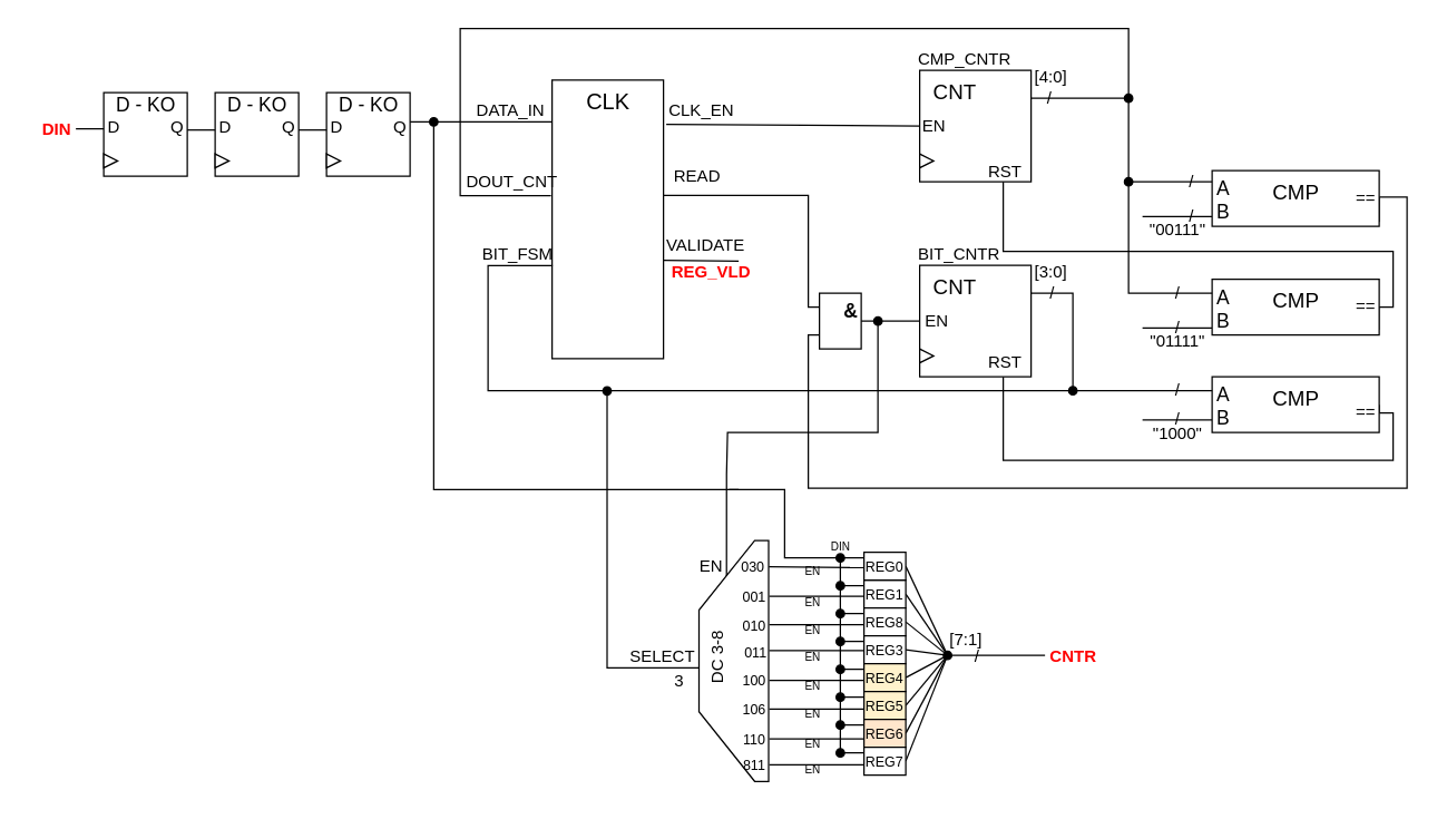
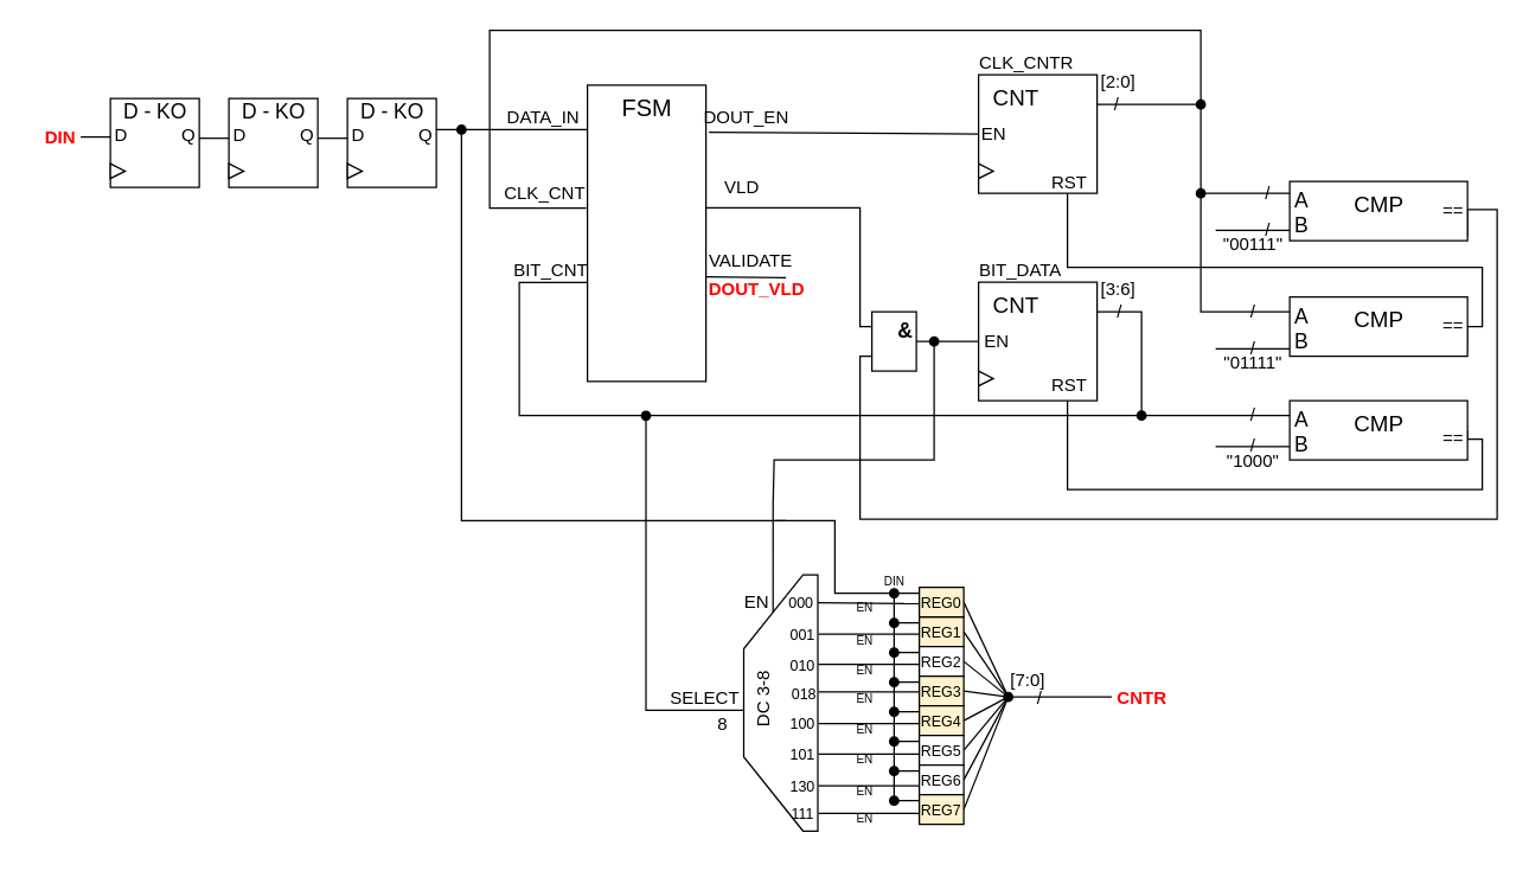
- <mxCell id="109" value="CMP_CNTR" style="text;html=1;align=center;verticalAlign=middle;resizable=0;points=[];autosize=1;strokeColor=none;fillColor=none;" parent="106" vertex="1"><mxGeometry x="-3" width="90" height="30" as="geometry" /></mxCell>
+ <mxCell id="109" value="CLK_CNTR" style="text;html=1;align=center;verticalAlign=middle;resizable=0;points=[];autosize=1;strokeColor=none;fillColor=none;" parent="106" vertex="1"><mxGeometry x="-3" width="90" height="30" as="geometry" /></mxCell>
- <mxCell id="33" value="[4:0]" style="text;html=1;align=center;verticalAlign=middle;resizable=0;points=[];autosize=1;strokeColor=none;fillColor=none;" parent="1" vertex="1"><mxGeometry x="729" y="40" width="50" height="30" as="geometry" /></mxCell>
+ <mxCell id="33" value="[2:0]" style="text;html=1;align=center;verticalAlign=middle;resizable=0;points=[];autosize=1;strokeColor=none;fillColor=none;" parent="1" vertex="1"><mxGeometry x="729" y="40" width="50" height="30" as="geometry" /></mxCell>
- <mxCell id="4" value="CLK" style="text;html=1;align=center;verticalAlign=middle;resizable=0;points=[];autosize=1;strokeColor=none;fillColor=none;fontSize=16;" parent="1" vertex="1"><mxGeometry x="406" y="57" width="60" height="30" as="geometry" /></mxCell>
+ <mxCell id="4" value="FSM" style="text;html=1;align=center;verticalAlign=middle;resizable=0;points=[];autosize=1;strokeColor=none;fillColor=none;fontSize=16;" parent="1" vertex="1"><mxGeometry x="406" y="57" width="60" height="30" as="geometry" /></mxCell>
- <mxCell id="13" value="CLK_EN" style="text;html=1;align=center;verticalAlign=middle;resizable=0;points=[];autosize=1;strokeColor=none;fillColor=none;" parent="1" vertex="1"><mxGeometry x="468" y="64" width="70" height="30" as="geometry" /></mxCell>
+ <mxCell id="13" value="DOUT_EN" style="text;html=1;align=center;verticalAlign=middle;resizable=0;points=[];autosize=1;strokeColor=none;fillColor=none;" parent="1" vertex="1"><mxGeometry x="468" y="64" width="70" height="30" as="geometry" /></mxCell>
- <mxCell id="14" value="READ" style="text;html=1;align=center;verticalAlign=middle;resizable=0;points=[];autosize=1;strokeColor=none;fillColor=none;" parent="1" vertex="1"><mxGeometry x="470" y="111" width="60" height="30" as="geometry" /></mxCell>
+ <mxCell id="14" value="VLD" style="text;html=1;align=center;verticalAlign=middle;resizable=0;points=[];autosize=1;strokeColor=none;fillColor=none;" parent="1" vertex="1"><mxGeometry x="470" y="111" width="60" height="30" as="geometry" /></mxCell>
- <mxCell id="8" value="DOUT_CNT" style="text;html=1;align=center;verticalAlign=middle;resizable=0;points=[];autosize=1;strokeColor=none;fillColor=none;" parent="1" vertex="1"><mxGeometry x="327" y="115" width="80" height="30" as="geometry" /></mxCell>
+ <mxCell id="8" value="CLK_CNT" style="text;html=1;align=center;verticalAlign=middle;resizable=0;points=[];autosize=1;strokeColor=none;fillColor=none;" parent="1" vertex="1"><mxGeometry x="327" y="115" width="80" height="30" as="geometry" /></mxCell>
- <mxCell id="9" value="BIT_FSM" style="text;html=1;align=center;verticalAlign=middle;resizable=0;points=[];autosize=1;strokeColor=none;fillColor=none;" parent="1" vertex="1"><mxGeometry x="336" y="167" width="70" height="30" as="geometry" /></mxCell>
+ <mxCell id="9" value="BIT_CNT" style="text;html=1;align=center;verticalAlign=middle;resizable=0;points=[];autosize=1;strokeColor=none;fillColor=none;" parent="1" vertex="1"><mxGeometry x="336" y="167" width="70" height="30" as="geometry" /></mxCell>
- <mxCell id="25" value="BIT_CNTR" style="text;html=1;align=center;verticalAlign=middle;resizable=0;points=[];autosize=1;strokeColor=none;fillColor=none;" parent="1" vertex="1"><mxGeometry x="648" y="167" width="80" height="30" as="geometry" /></mxCell>
+ <mxCell id="25" value="BIT_DATA" style="text;html=1;align=center;verticalAlign=middle;resizable=0;points=[];autosize=1;strokeColor=none;fillColor=none;" parent="1" vertex="1"><mxGeometry x="648" y="167" width="80" height="30" as="geometry" /></mxCell>
- <mxCell id="27" value="REG_VLD" style="text;html=1;align=center;verticalAlign=middle;resizable=0;points=[];autosize=1;strokeColor=none;fillColor=none;fontStyle=1;fontColor=#FF0000;" parent="1" vertex="1"><mxGeometry x="465" y="180" width="90" height="30" as="geometry" /></mxCell>
+ <mxCell id="27" value="DOUT_VLD" style="text;html=1;align=center;verticalAlign=middle;resizable=0;points=[];autosize=1;strokeColor=none;fillColor=none;fontStyle=1;fontColor=#FF0000;" parent="1" vertex="1"><mxGeometry x="465" y="180" width="90" height="30" as="geometry" /></mxCell>
- <mxCell id="34" value="[3:0]" style="text;html=1;align=center;verticalAlign=middle;resizable=0;points=[];autosize=1;strokeColor=none;fillColor=none;" parent="1" vertex="1"><mxGeometry x="729" y="180" width="50" height="30" as="geometry" /></mxCell>
+ <mxCell id="34" value="[3:6]" style="text;html=1;align=center;verticalAlign=middle;resizable=0;points=[];autosize=1;strokeColor=none;fillColor=none;" parent="1" vertex="1"><mxGeometry x="729" y="180" width="50" height="30" as="geometry" /></mxCell>
- <mxCell id="36" value="&lt;span style=&quot;font-size: 10px;&quot;&gt;030&lt;/span&gt;" style="text;align=center;verticalAlign=middle;resizable=0;points=[];autosize=1;strokeColor=none;fillColor=none;horizontal=1;html=1;spacingBottom=0;fontSize=10;" parent="1" vertex="1"><mxGeometry x="520" y="396" width="40" height="20" as="geometry" /></mxCell>
+ <mxCell id="36" value="&lt;span style=&quot;font-size: 10px;&quot;&gt;000&lt;/span&gt;" style="text;align=center;verticalAlign=middle;resizable=0;points=[];autosize=1;strokeColor=none;fillColor=none;horizontal=1;html=1;spacingBottom=0;fontSize=10;" parent="1" vertex="1"><mxGeometry x="520" y="396" width="40" height="20" as="geometry" /></mxCell>
- <mxCell id="70" value="&lt;font style=&quot;font-size: 10px;&quot;&gt;REG0&lt;/font&gt;" style="whiteSpace=wrap;html=1;" parent="1" vertex="1"><mxGeometry x="620" y="396" width="30" height="20" as="geometry" /></mxCell>
+ <mxCell id="70" value="&lt;font style=&quot;font-size: 10px;&quot;&gt;REG0&lt;/font&gt;" style="whiteSpace=wrap;html=1;fillColor=#fff2cc;" parent="1" vertex="1"><mxGeometry x="620" y="396" width="30" height="20" as="geometry" /></mxCell>
- <mxCell id="40" value="&lt;font style=&quot;font-size: 10px;&quot;&gt;REG1&lt;/font&gt;" style="whiteSpace=wrap;html=1;" parent="1" vertex="1"><mxGeometry x="620" y="416" width="30" height="20" as="geometry" /></mxCell>
+ <mxCell id="40" value="&lt;font style=&quot;font-size: 10px;&quot;&gt;REG1&lt;/font&gt;" style="whiteSpace=wrap;html=1;fillColor=#fff2cc;" parent="1" vertex="1"><mxGeometry x="620" y="416" width="30" height="20" as="geometry" /></mxCell>
- <mxCell id="46" value="&lt;font style=&quot;font-size: 10px;&quot;&gt;REG8&lt;/font&gt;" style="whiteSpace=wrap;html=1;" parent="1" vertex="1"><mxGeometry x="620" y="436" width="30" height="20" as="geometry" /></mxCell>
+ <mxCell id="46" value="&lt;font style=&quot;font-size: 10px;&quot;&gt;REG2&lt;/font&gt;" style="whiteSpace=wrap;html=1;" parent="1" vertex="1"><mxGeometry x="620" y="436" width="30" height="20" as="geometry" /></mxCell>
- <mxCell id="94" value="[7:1]" style="text;html=1;align=center;verticalAlign=middle;resizable=0;points=[];autosize=1;strokeColor=none;fillColor=none;" parent="1" vertex="1"><mxGeometry x="668" y="444" width="50" height="30" as="geometry" /></mxCell>
+ <mxCell id="94" value="[7:0]" style="text;html=1;align=center;verticalAlign=middle;resizable=0;points=[];autosize=1;strokeColor=none;fillColor=none;" parent="1" vertex="1"><mxGeometry x="668" y="444" width="50" height="30" as="geometry" /></mxCell>
- <mxCell id="50" value="&lt;font style=&quot;font-size: 10px;&quot;&gt;REG3&lt;/font&gt;" style="whiteSpace=wrap;html=1;" parent="1" vertex="1"><mxGeometry x="620" y="456" width="30" height="20" as="geometry" /></mxCell>
+ <mxCell id="50" value="&lt;font style=&quot;font-size: 10px;&quot;&gt;REG3&lt;/font&gt;" style="whiteSpace=wrap;html=1;fillColor=#fff2cc;" parent="1" vertex="1"><mxGeometry x="620" y="456" width="30" height="20" as="geometry" /></mxCell>
- <mxCell id="81" value="011" style="text;align=center;verticalAlign=middle;resizable=0;points=[];autosize=1;strokeColor=none;fillColor=none;horizontal=1;html=1;spacingBottom=0;fontSize=10;" parent="1" vertex="1"><mxGeometry x="522" y="458" width="40" height="20" as="geometry" /></mxCell>
+ <mxCell id="81" value="018" style="text;align=center;verticalAlign=middle;resizable=0;points=[];autosize=1;strokeColor=none;fillColor=none;horizontal=1;html=1;spacingBottom=0;fontSize=10;" parent="1" vertex="1"><mxGeometry x="522" y="458" width="40" height="20" as="geometry" /></mxCell>
- <mxCell id="95" value="3" style="text;html=1;align=center;verticalAlign=middle;resizable=0;points=[];autosize=1;strokeColor=none;fillColor=none;" parent="1" vertex="1"><mxGeometry x="472" y="474" width="30" height="30" as="geometry" /></mxCell>
+ <mxCell id="95" value="8" style="text;html=1;align=center;verticalAlign=middle;resizable=0;points=[];autosize=1;strokeColor=none;fillColor=none;" parent="1" vertex="1"><mxGeometry x="472" y="474" width="30" height="30" as="geometry" /></mxCell>
- <mxCell id="58" value="&lt;font style=&quot;font-size: 10px;&quot;&gt;REG5&lt;/font&gt;" style="whiteSpace=wrap;html=1;fillColor=#fff2cc;" parent="1" vertex="1"><mxGeometry x="620" y="496" width="30" height="20" as="geometry" /></mxCell>
+ <mxCell id="58" value="&lt;font style=&quot;font-size: 10px;&quot;&gt;REG5&lt;/font&gt;" style="whiteSpace=wrap;html=1;" parent="1" vertex="1"><mxGeometry x="620" y="496" width="30" height="20" as="geometry" /></mxCell>
- <mxCell id="83" value="106" style="text;align=center;verticalAlign=middle;resizable=0;points=[];autosize=1;strokeColor=none;fillColor=none;horizontal=1;html=1;spacingBottom=0;fontSize=10;" parent="1" vertex="1"><mxGeometry x="521" y="499" width="40" height="20" as="geometry" /></mxCell>
+ <mxCell id="83" value="101" style="text;align=center;verticalAlign=middle;resizable=0;points=[];autosize=1;strokeColor=none;fillColor=none;horizontal=1;html=1;spacingBottom=0;fontSize=10;" parent="1" vertex="1"><mxGeometry x="521" y="499" width="40" height="20" as="geometry" /></mxCell>
- <mxCell id="62" value="&lt;font style=&quot;font-size: 10px;&quot;&gt;REG6&lt;/font&gt;" style="whiteSpace=wrap;html=1;fillColor=#ffe6cc;" parent="1" vertex="1"><mxGeometry x="620" y="516" width="30" height="20" as="geometry" /></mxCell>
+ <mxCell id="62" value="&lt;font style=&quot;font-size: 10px;&quot;&gt;REG6&lt;/font&gt;" style="whiteSpace=wrap;html=1;" parent="1" vertex="1"><mxGeometry x="620" y="516" width="30" height="20" as="geometry" /></mxCell>
- <mxCell id="84" value="110" style="text;align=center;verticalAlign=middle;resizable=0;points=[];autosize=1;strokeColor=none;fillColor=none;horizontal=1;html=1;spacingBottom=0;fontSize=10;" parent="1" vertex="1"><mxGeometry x="521" y="520" width="40" height="20" as="geometry" /></mxCell>
+ <mxCell id="84" value="130" style="text;align=center;verticalAlign=middle;resizable=0;points=[];autosize=1;strokeColor=none;fillColor=none;horizontal=1;html=1;spacingBottom=0;fontSize=10;" parent="1" vertex="1"><mxGeometry x="521" y="520" width="40" height="20" as="geometry" /></mxCell>
- <mxCell id="66" value="&lt;font style=&quot;font-size: 10px;&quot;&gt;REG7&lt;/font&gt;" style="whiteSpace=wrap;html=1;" parent="1" vertex="1"><mxGeometry x="620" y="536" width="30" height="20" as="geometry" /></mxCell>
+ <mxCell id="66" value="&lt;font style=&quot;font-size: 10px;&quot;&gt;REG7&lt;/font&gt;" style="whiteSpace=wrap;html=1;fillColor=#fff2cc;" parent="1" vertex="1"><mxGeometry x="620" y="536" width="30" height="20" as="geometry" /></mxCell>
- <mxCell id="85" value="811" style="text;align=center;verticalAlign=middle;resizable=0;points=[];autosize=1;strokeColor=none;fillColor=none;horizontal=1;html=1;spacingBottom=0;fontSize=10;" parent="1" vertex="1"><mxGeometry x="521" y="539" width="40" height="20" as="geometry" /></mxCell>
+ <mxCell id="85" value="111" style="text;align=center;verticalAlign=middle;resizable=0;points=[];autosize=1;strokeColor=none;fillColor=none;horizontal=1;html=1;spacingBottom=0;fontSize=10;" parent="1" vertex="1"><mxGeometry x="521" y="539" width="40" height="20" as="geometry" /></mxCell>
